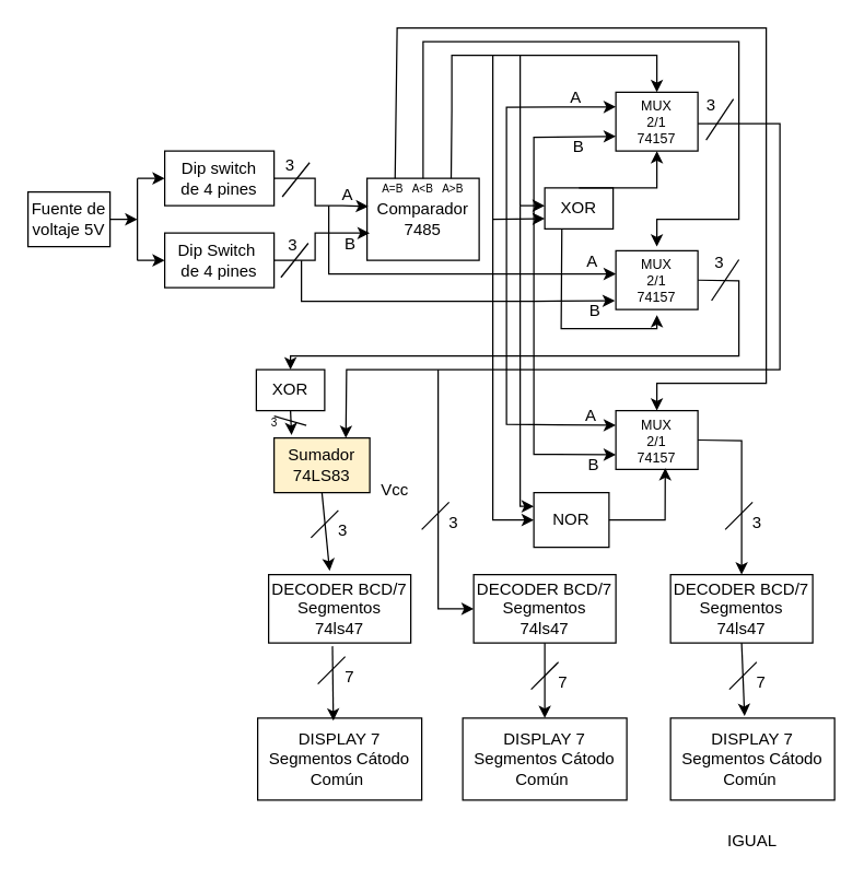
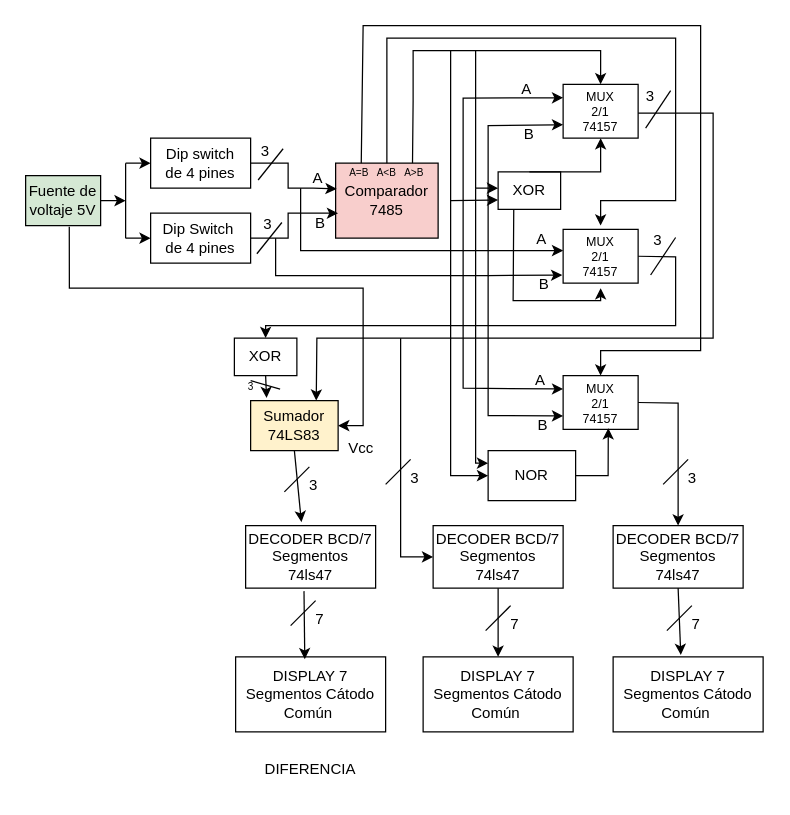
- <mxCell id="2" value="Fuente de&lt;br&gt;voltaje 5V" style="rounded=0;whiteSpace=wrap;html=1;" vertex="1" parent="1"><mxGeometry x="20" y="140" width="60" height="40" as="geometry" /></mxCell>
+ <mxCell id="2" value="Fuente de&lt;br&gt;voltaje 5V" style="rounded=0;whiteSpace=wrap;html=1;fillColor=#d5e8d4;" vertex="1" parent="1"><mxGeometry x="20" y="140" width="60" height="40" as="geometry" /></mxCell>
- <mxCell id="9" value="Comparador 7485" style="rounded=0;whiteSpace=wrap;html=1;" vertex="1" parent="1"><mxGeometry x="268" y="130" width="82" height="60" as="geometry" /></mxCell>
+ <mxCell id="9" value="Comparador 7485" style="rounded=0;whiteSpace=wrap;html=1;fillColor=#f8cecc;" vertex="1" parent="1"><mxGeometry x="268" y="130" width="82" height="60" as="geometry" /></mxCell>
+ <mxCell id="19" value="" style="endArrow=classic;html=1;rounded=0;exitX=0.582;exitY=1.022;exitDx=0;exitDy=0;exitPerimeter=0;entryX=1;entryY=0.5;entryDx=0;entryDy=0;" edge="1" parent="1" source="2" target="18"><mxGeometry width="50" height="50" relative="1" as="geometry"><mxPoint x="100" y="320" as="sourcePoint" /><mxPoint x="290" y="290" as="targetPoint" /><Array as="points"><mxPoint x="55" y="230" /><mxPoint x="290" y="230" /><mxPoint x="290" y="340" /></Array></mxGeometry></mxCell>
- <mxCell id="83" value="NOR" style="rounded=0;whiteSpace=wrap;html=1;" vertex="1" parent="1"><mxGeometry x="390" y="360" width="55" height="40" as="geometry" /></mxCell>
+ <mxCell id="83" value="NOR" style="rounded=0;whiteSpace=wrap;html=1;" vertex="1" parent="1"><mxGeometry x="390" y="360" width="70" height="40" as="geometry" /></mxCell>
+ <mxCell id="70" value="DIFERENCIA" style="text;html=1;align=center;verticalAlign=middle;whiteSpace=wrap;rounded=0;" vertex="1" parent="1"><mxGeometry x="218" y="600" width="60" height="30" as="geometry" /></mxCell>
- <mxCell id="71" value="IGUAL" style="text;html=1;align=center;verticalAlign=middle;whiteSpace=wrap;rounded=0;" vertex="1" parent="1"><mxGeometry x="520" y="600" width="60" height="30" as="geometry" /></mxCell>
